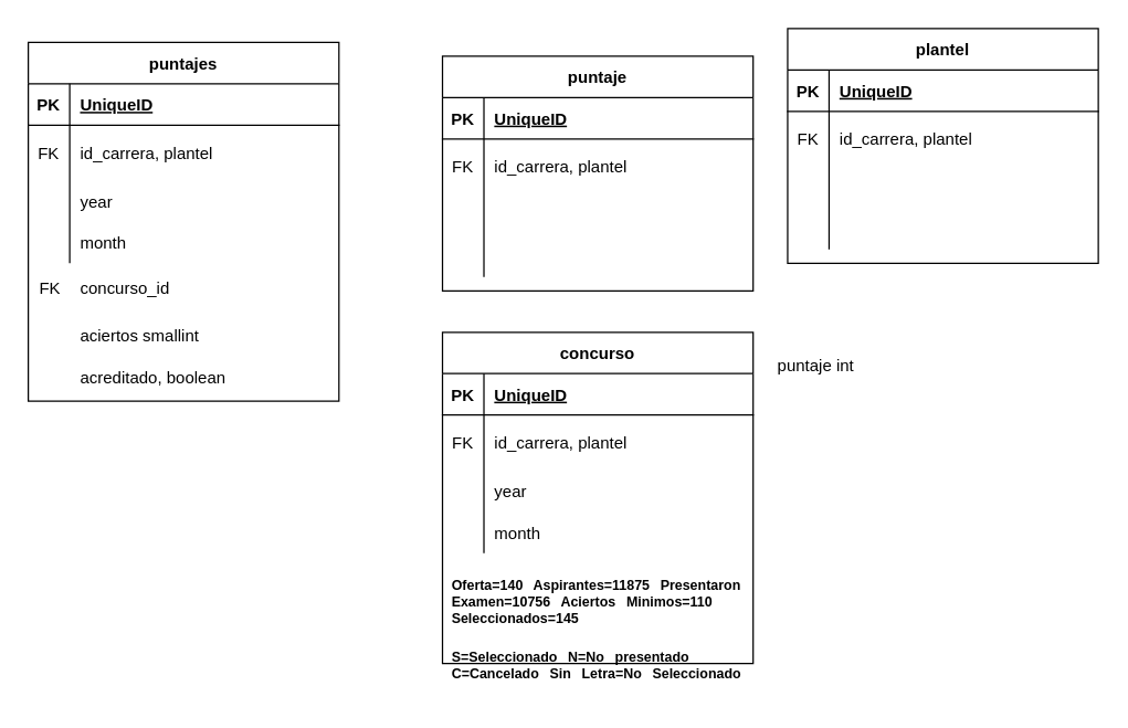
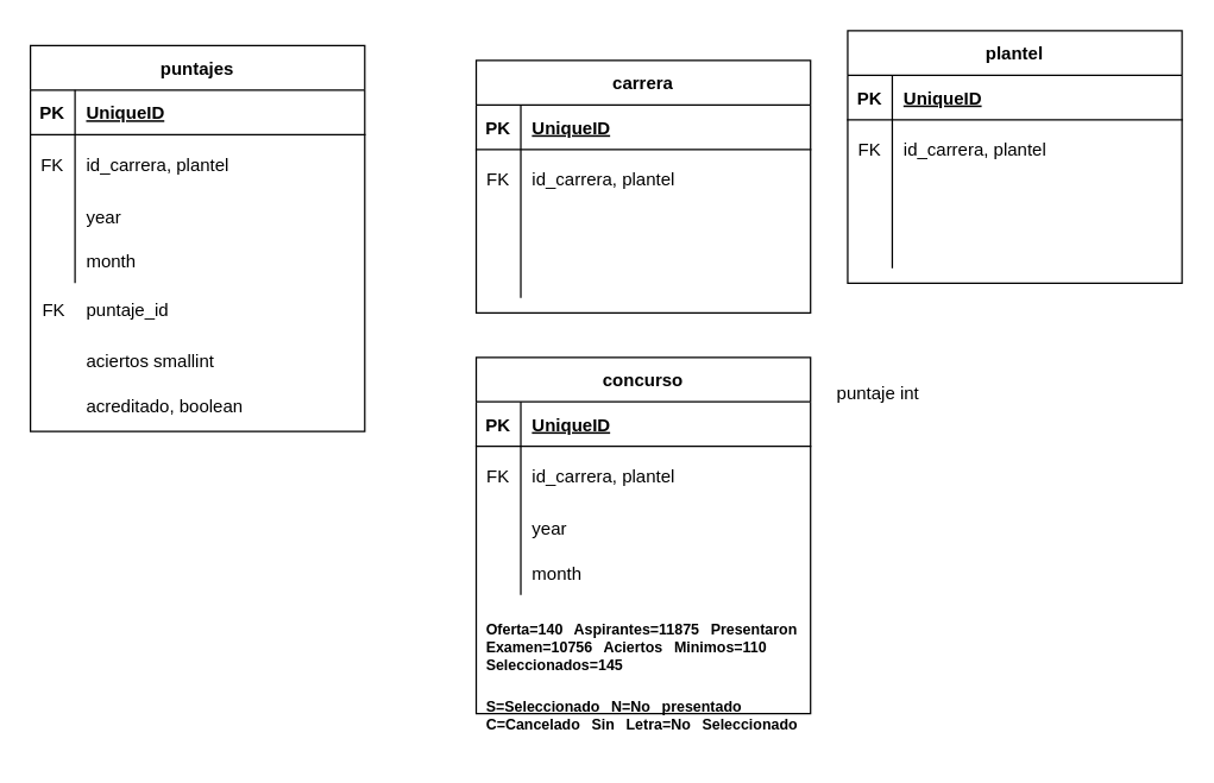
- <mxCell id="27" value="puntaje" style="shape=table;startSize=30;container=1;collapsible=1;childLayout=tableLayout;fixedRows=1;rowLines=0;fontStyle=1;align=center;resizeLast=1;" parent="1" vertex="1"><mxGeometry x="320" y="40" width="225" height="170" as="geometry" /></mxCell>
+ <mxCell id="27" value="carrera" style="shape=table;startSize=30;container=1;collapsible=1;childLayout=tableLayout;fixedRows=1;rowLines=0;fontStyle=1;align=center;resizeLast=1;" parent="1" vertex="1"><mxGeometry x="320" y="40" width="225" height="170" as="geometry" /></mxCell>
- <mxCell id="25" value="concurso_id" style="shape=partialRectangle;connectable=0;fillColor=none;top=0;left=0;bottom=0;right=0;align=left;spacingLeft=6;overflow=hidden;" parent="5" vertex="1"><mxGeometry x="30" y="159.999" width="195" height="34.667" as="geometry" /></mxCell>
+ <mxCell id="25" value="puntaje_id" style="shape=partialRectangle;connectable=0;fillColor=none;top=0;left=0;bottom=0;right=0;align=left;spacingLeft=6;overflow=hidden;" parent="5" vertex="1"><mxGeometry x="30" y="159.999" width="195" height="34.667" as="geometry" /></mxCell>
